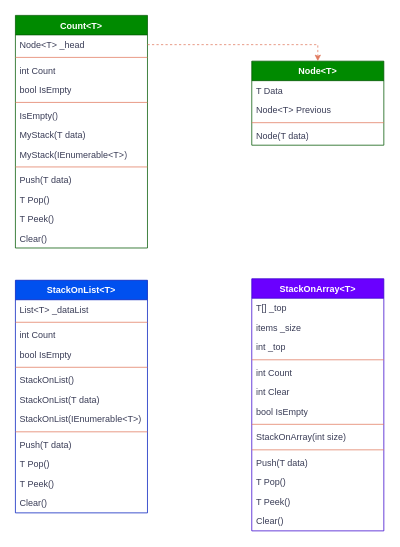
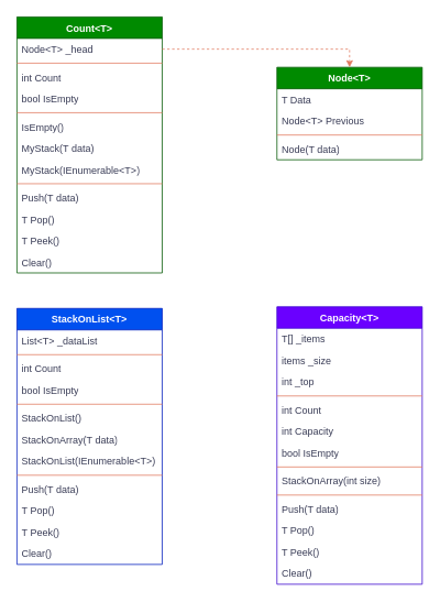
- <mxCell id="36" value="StackOnArray&amp;lt;T&amp;gt;" style="swimlane;fontStyle=1;align=center;verticalAlign=top;childLayout=stackLayout;horizontal=1;startSize=26;horizontalStack=0;resizeParent=1;resizeParentMax=0;resizeLast=0;collapsible=1;marginBottom=0;whiteSpace=wrap;html=1;labelBackgroundColor=none;fillColor=#6a00ff;strokeColor=#3700CC;fontColor=#ffffff;rounded=0;" vertex="1" parent="1"><mxGeometry x="335" y="371" width="176" height="336" as="geometry" /></mxCell>
+ <mxCell id="36" value="Capacity&amp;lt;T&amp;gt;" style="swimlane;fontStyle=1;align=center;verticalAlign=top;childLayout=stackLayout;horizontal=1;startSize=26;horizontalStack=0;resizeParent=1;resizeParentMax=0;resizeLast=0;collapsible=1;marginBottom=0;whiteSpace=wrap;html=1;labelBackgroundColor=none;fillColor=#6a00ff;strokeColor=#3700CC;fontColor=#ffffff;rounded=0;" vertex="1" parent="1"><mxGeometry x="335" y="371" width="176" height="336" as="geometry" /></mxCell>
- <mxCell id="37" value="T[] _top&lt;br&gt;&lt;div&gt;&lt;br&gt;&lt;/div&gt;" style="text;strokeColor=none;fillColor=none;align=left;verticalAlign=top;spacingLeft=4;spacingRight=4;overflow=hidden;rotatable=0;points=[[0,0.5],[1,0.5]];portConstraint=eastwest;whiteSpace=wrap;html=1;labelBackgroundColor=none;fontColor=#393C56;rounded=0;" vertex="1" parent="36"><mxGeometry y="26" width="176" height="26" as="geometry" /></mxCell>
+ <mxCell id="37" value="T[] _items&lt;br&gt;&lt;div&gt;&lt;br&gt;&lt;/div&gt;" style="text;strokeColor=none;fillColor=none;align=left;verticalAlign=top;spacingLeft=4;spacingRight=4;overflow=hidden;rotatable=0;points=[[0,0.5],[1,0.5]];portConstraint=eastwest;whiteSpace=wrap;html=1;labelBackgroundColor=none;fontColor=#393C56;rounded=0;" vertex="1" parent="36"><mxGeometry y="26" width="176" height="26" as="geometry" /></mxCell>
- <mxCell id="42" value="int Clear" style="text;strokeColor=none;fillColor=none;align=left;verticalAlign=top;spacingLeft=4;spacingRight=4;overflow=hidden;rotatable=0;points=[[0,0.5],[1,0.5]];portConstraint=eastwest;whiteSpace=wrap;html=1;labelBackgroundColor=none;fontColor=#393C56;rounded=0;" vertex="1" parent="36"><mxGeometry y="138" width="176" height="26" as="geometry" /></mxCell>
+ <mxCell id="42" value="int Capacity" style="text;strokeColor=none;fillColor=none;align=left;verticalAlign=top;spacingLeft=4;spacingRight=4;overflow=hidden;rotatable=0;points=[[0,0.5],[1,0.5]];portConstraint=eastwest;whiteSpace=wrap;html=1;labelBackgroundColor=none;fontColor=#393C56;rounded=0;" vertex="1" parent="36"><mxGeometry y="138" width="176" height="26" as="geometry" /></mxCell>
- <mxCell id="9" value="StackOnList(T data)" style="text;strokeColor=none;fillColor=none;align=left;verticalAlign=top;spacingLeft=4;spacingRight=4;overflow=hidden;rotatable=0;points=[[0,0.5],[1,0.5]];portConstraint=eastwest;whiteSpace=wrap;html=1;labelBackgroundColor=none;fontColor=#393C56;rounded=0;" vertex="1" parent="2"><mxGeometry y="146" width="176" height="26" as="geometry" /></mxCell>
+ <mxCell id="9" value="StackOnArray(T data)" style="text;strokeColor=none;fillColor=none;align=left;verticalAlign=top;spacingLeft=4;spacingRight=4;overflow=hidden;rotatable=0;points=[[0,0.5],[1,0.5]];portConstraint=eastwest;whiteSpace=wrap;html=1;labelBackgroundColor=none;fontColor=#393C56;rounded=0;" vertex="1" parent="2"><mxGeometry y="146" width="176" height="26" as="geometry" /></mxCell>
